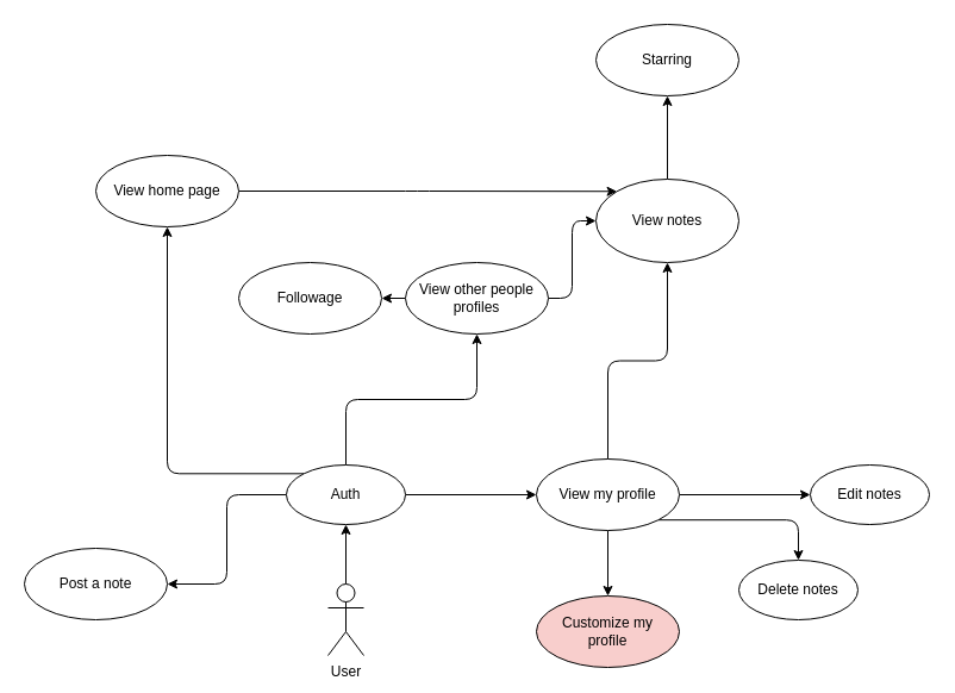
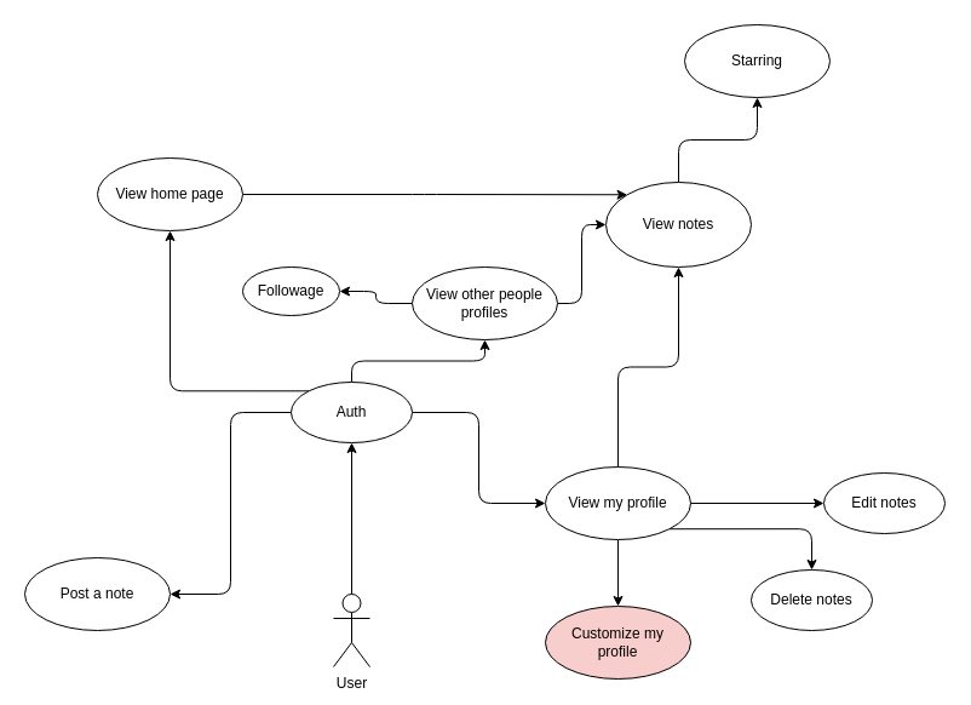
- <mxCell id="20" value="Starring" style="ellipse;whiteSpace=wrap;html=1;" vertex="1" parent="1"><mxGeometry x="500" y="20" width="120" height="60" as="geometry" /></mxCell>
+ <mxCell id="20" value="Starring" style="ellipse;whiteSpace=wrap;html=1;" vertex="1" parent="1"><mxGeometry x="565" y="20" width="120" height="60" as="geometry" /></mxCell>
- <mxCell id="19" value="Followage" style="ellipse;whiteSpace=wrap;html=1;" vertex="1" parent="1"><mxGeometry x="200" y="220" width="120" height="60" as="geometry" /></mxCell>
+ <mxCell id="19" value="Followage" style="ellipse;whiteSpace=wrap;html=1;" vertex="1" parent="1"><mxGeometry x="200" y="220" width="80" height="40" as="geometry" /></mxCell>
- <mxCell id="8" value="Auth" style="ellipse;whiteSpace=wrap;html=1;" vertex="1" parent="1"><mxGeometry x="240" y="390" width="100" height="50" as="geometry" /></mxCell>
+ <mxCell id="8" value="Auth" style="ellipse;whiteSpace=wrap;html=1;" vertex="1" parent="1"><mxGeometry x="240" y="315" width="100" height="50" as="geometry" /></mxCell>
